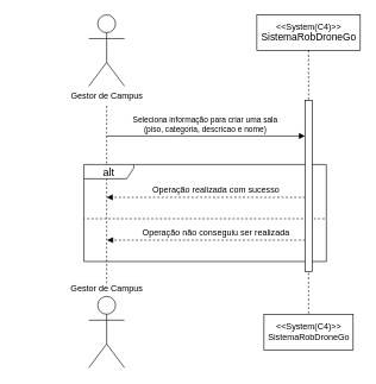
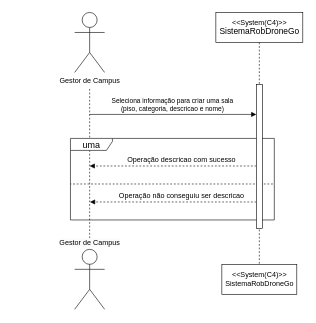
- <mxCell id="7" value="&lt;font style=&quot;font-size: 15px;&quot;&gt;alt&lt;/font&gt;" style="shape=umlFrame;whiteSpace=wrap;html=1;pointerEvents=0;recursiveResize=0;container=1;collapsible=0;width=70;align=center;height=20;" vertex="1" parent="1"><mxGeometry x="117" y="230" width="340" height="136" as="geometry" /></mxCell>
+ <mxCell id="7" value="&lt;font style=&quot;font-size: 15px;&quot;&gt;uma&lt;/font&gt;" style="shape=umlFrame;whiteSpace=wrap;html=1;pointerEvents=0;recursiveResize=0;container=1;collapsible=0;width=70;align=center;height=20;" vertex="1" parent="1"><mxGeometry x="117" y="230" width="340" height="136" as="geometry" /></mxCell>
- <mxCell id="10" value="Operação realizada com sucesso" style="text;html=1;align=center;verticalAlign=middle;resizable=0;points=[];autosize=1;strokeColor=none;fillColor=none;" vertex="1" parent="7"><mxGeometry x="85" y="21" width="200" height="30" as="geometry" /></mxCell>
+ <mxCell id="10" value="Operação descricao com sucesso" style="text;html=1;align=center;verticalAlign=middle;resizable=0;points=[];autosize=1;strokeColor=none;fillColor=none;" vertex="1" parent="7"><mxGeometry x="85" y="21" width="200" height="30" as="geometry" /></mxCell>
- <mxCell id="9" value="Operação não conseguiu ser realizada" style="text;html=1;align=center;verticalAlign=middle;resizable=0;points=[];autosize=1;strokeColor=none;fillColor=none;" vertex="1" parent="7"><mxGeometry x="70" y="81" width="230" height="30" as="geometry" /></mxCell>
+ <mxCell id="9" value="Operação não conseguiu ser descricao" style="text;html=1;align=center;verticalAlign=middle;resizable=0;points=[];autosize=1;strokeColor=none;fillColor=none;" vertex="1" parent="7"><mxGeometry x="70" y="81" width="230" height="30" as="geometry" /></mxCell>
